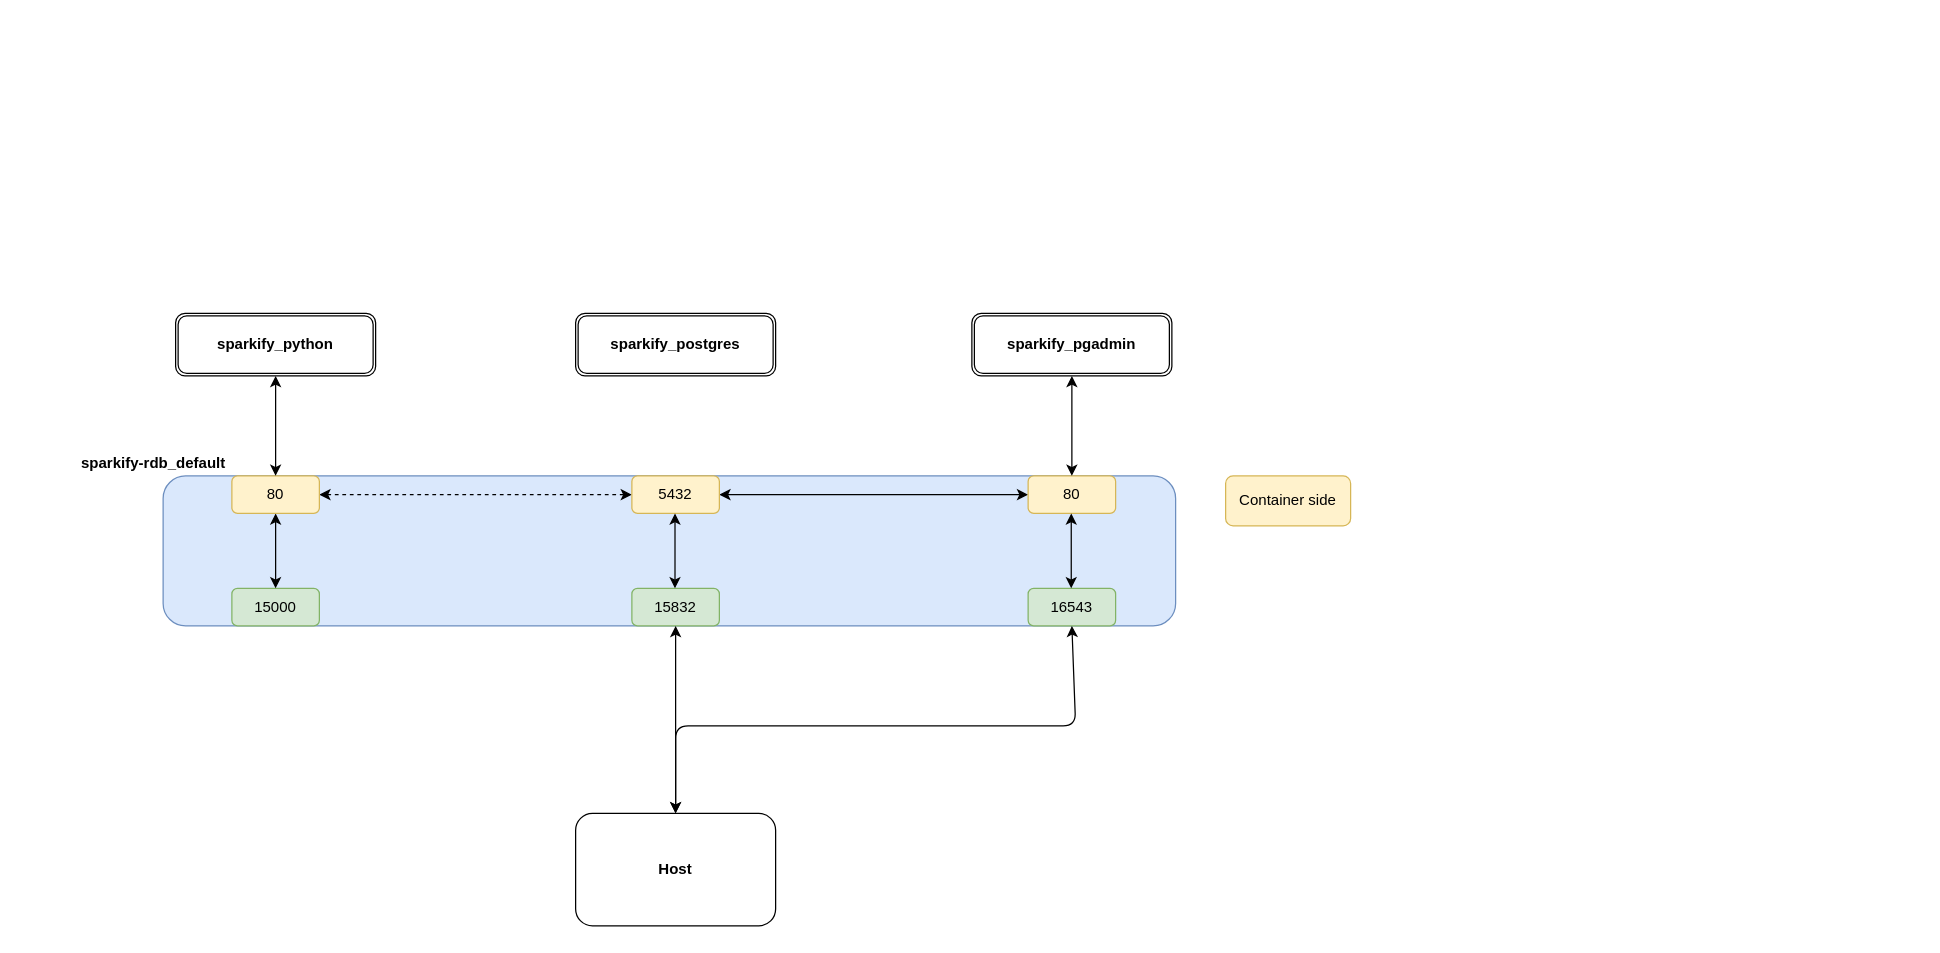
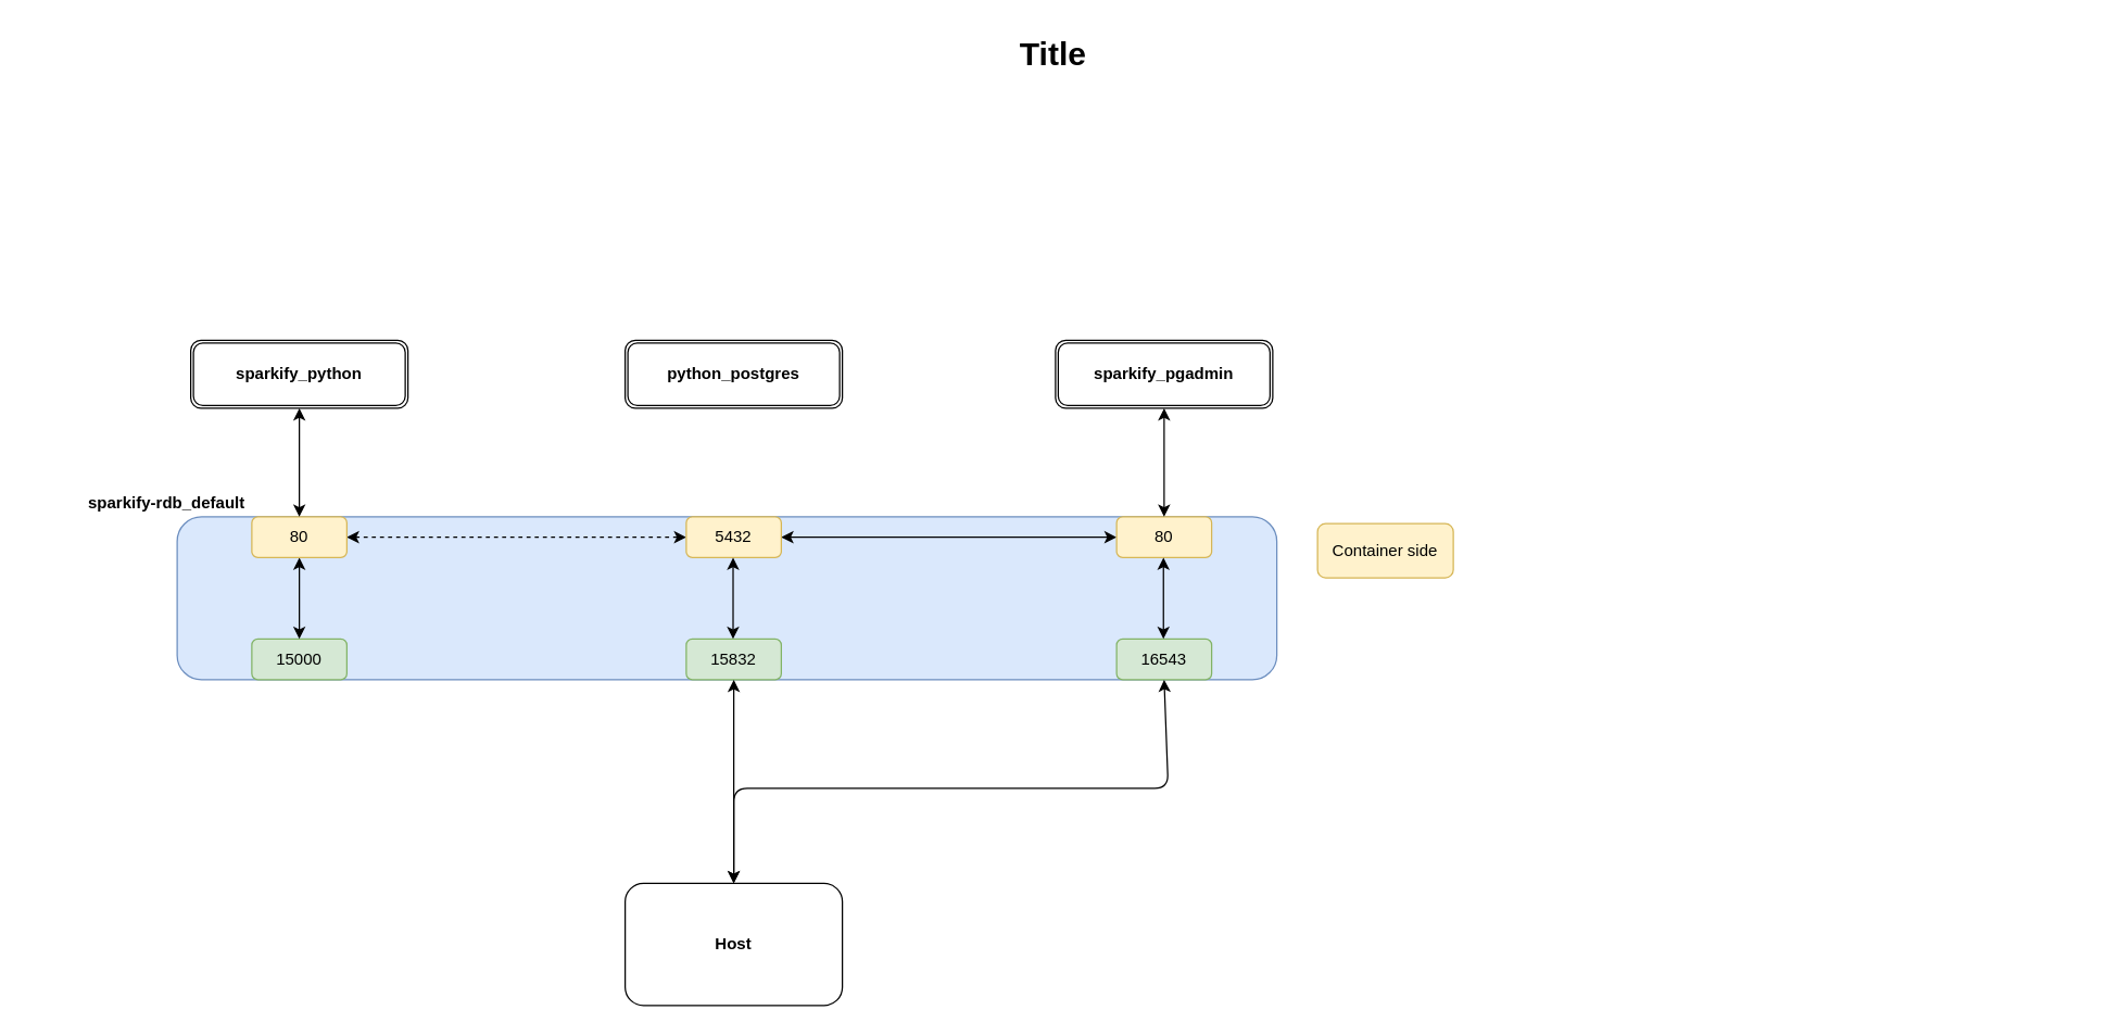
+ <mxCell id="3" value="Title" style="text;strokeColor=none;fillColor=none;html=1;fontSize=24;fontStyle=1;verticalAlign=middle;align=center;" parent="1" vertex="1"><mxGeometry x="20" y="20" width="1510" height="40" as="geometry" /></mxCell>
- <mxCell id="9" value="sparkify_postgres" style="shape=ext;double=1;rounded=1;whiteSpace=wrap;html=1;fontStyle=1" vertex="1" parent="1"><mxGeometry x="460" y="250" width="160" height="50" as="geometry" /></mxCell>
+ <mxCell id="9" value="python_postgres" style="shape=ext;double=1;rounded=1;whiteSpace=wrap;html=1;fontStyle=1" vertex="1" parent="1"><mxGeometry x="460" y="250" width="160" height="50" as="geometry" /></mxCell>
- <mxCell id="20" value="Container side" style="rounded=1;whiteSpace=wrap;html=1;fillColor=#fff2cc;strokeColor=#d6b656;" vertex="1" parent="1"><mxGeometry x="980" y="380" width="100" height="40" as="geometry" /></mxCell>
+ <mxCell id="20" value="Container side" style="rounded=1;whiteSpace=wrap;html=1;fillColor=#fff2cc;strokeColor=#d6b656;" vertex="1" parent="1"><mxGeometry x="970" y="385" width="100" height="40" as="geometry" /></mxCell>
